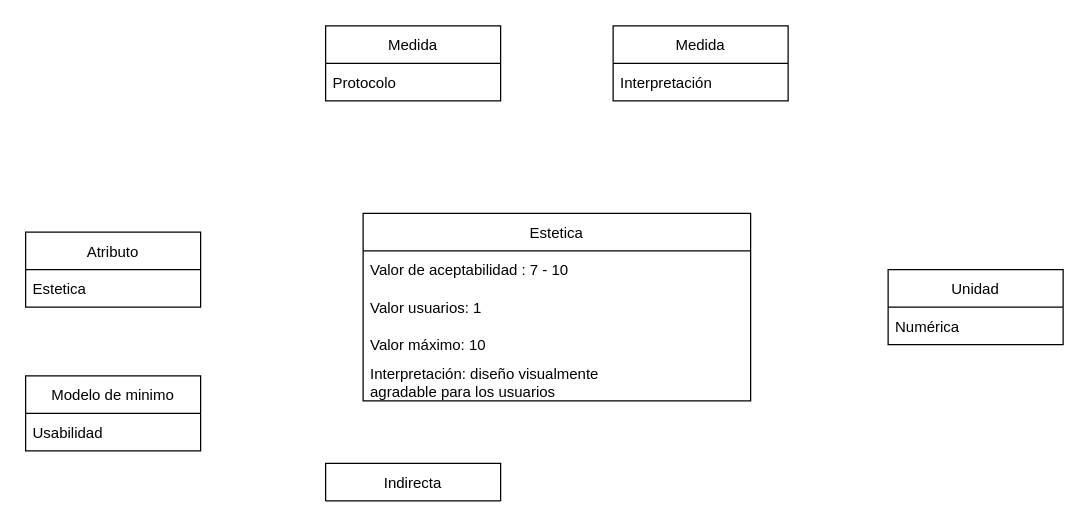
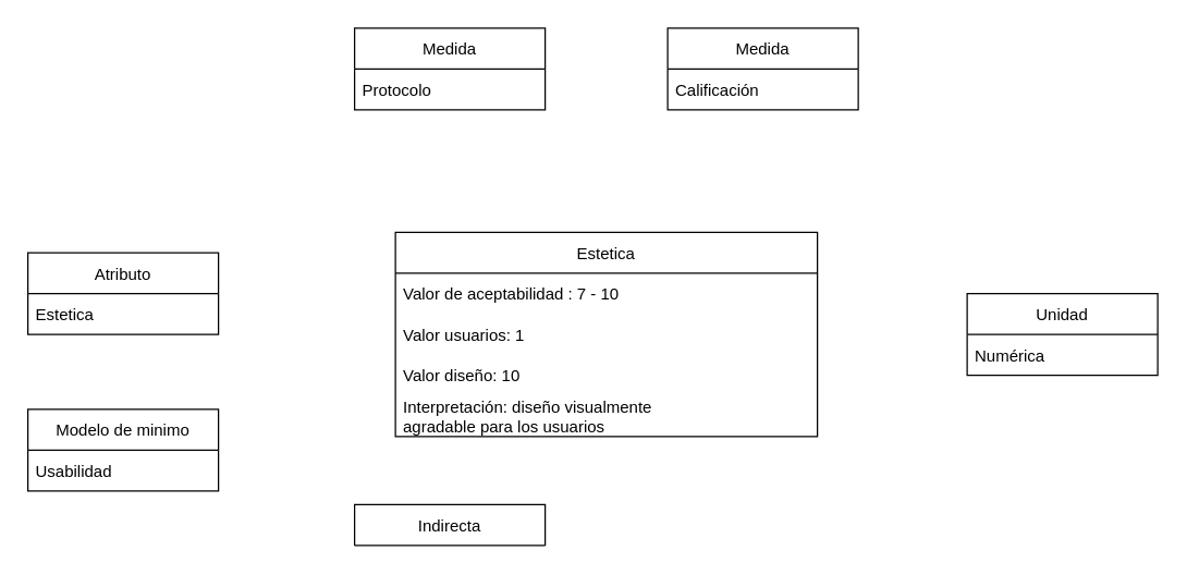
- <mxCell id="8" value="Interpretación " style="text;strokeColor=none;fillColor=none;align=left;verticalAlign=middle;spacingLeft=4;spacingRight=4;overflow=hidden;points=[[0,0.5],[1,0.5]];portConstraint=eastwest;rotatable=0;" vertex="1" parent="7"><mxGeometry y="30" width="140" height="30" as="geometry" /></mxCell>
+ <mxCell id="8" value="Calificación " style="text;strokeColor=none;fillColor=none;align=left;verticalAlign=middle;spacingLeft=4;spacingRight=4;overflow=hidden;points=[[0,0.5],[1,0.5]];portConstraint=eastwest;rotatable=0;" vertex="1" parent="7"><mxGeometry y="30" width="140" height="30" as="geometry" /></mxCell>
- <mxCell id="5" value="Valor máximo: 10" style="text;strokeColor=none;fillColor=none;align=left;verticalAlign=middle;spacingLeft=4;spacingRight=4;overflow=hidden;points=[[0,0.5],[1,0.5]];portConstraint=eastwest;rotatable=0;" vertex="1" parent="2"><mxGeometry y="90" width="310" height="30" as="geometry" /></mxCell>
+ <mxCell id="5" value="Valor diseño: 10" style="text;strokeColor=none;fillColor=none;align=left;verticalAlign=middle;spacingLeft=4;spacingRight=4;overflow=hidden;points=[[0,0.5],[1,0.5]];portConstraint=eastwest;rotatable=0;" vertex="1" parent="2"><mxGeometry y="90" width="310" height="30" as="geometry" /></mxCell>
